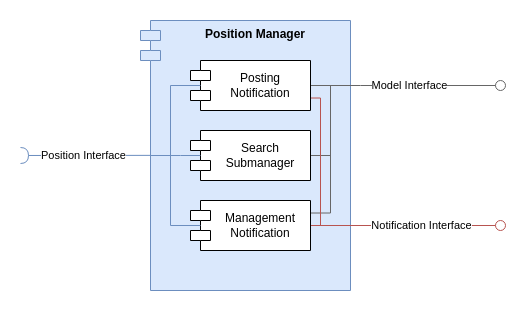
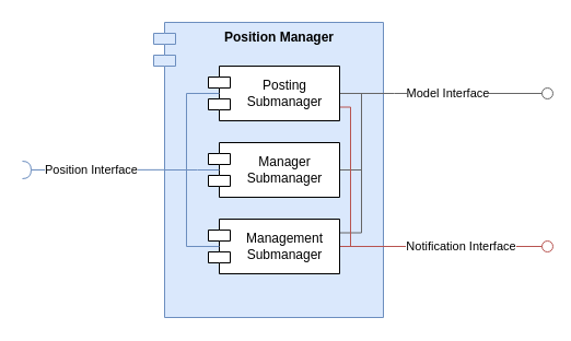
- <mxCell id="12" value="Posting&lt;div&gt;Notification&lt;/div&gt;" style="shape=module;align=left;spacingLeft=20;align=center;verticalAlign=middle;whiteSpace=wrap;html=1;" vertex="1" parent="1"><mxGeometry x="190" y="60" width="120" height="50" as="geometry" /></mxCell>
+ <mxCell id="12" value="Posting&lt;div&gt;Submanager&lt;/div&gt;" style="shape=module;align=left;spacingLeft=20;align=center;verticalAlign=middle;whiteSpace=wrap;html=1;" vertex="1" parent="1"><mxGeometry x="190" y="60" width="120" height="50" as="geometry" /></mxCell>
- <mxCell id="9" value="Search&lt;div&gt;Submanager&lt;/div&gt;" style="shape=module;align=left;spacingLeft=20;align=center;verticalAlign=middle;whiteSpace=wrap;html=1;" vertex="1" parent="1"><mxGeometry x="190" y="130" width="120" height="50" as="geometry" /></mxCell>
+ <mxCell id="9" value="Manager&lt;div&gt;Submanager&lt;/div&gt;" style="shape=module;align=left;spacingLeft=20;align=center;verticalAlign=middle;whiteSpace=wrap;html=1;" vertex="1" parent="1"><mxGeometry x="190" y="130" width="120" height="50" as="geometry" /></mxCell>
- <mxCell id="7" value="Management&lt;div&gt;Notification&lt;/div&gt;" style="shape=module;align=left;spacingLeft=20;align=center;verticalAlign=middle;whiteSpace=wrap;html=1;" vertex="1" parent="1"><mxGeometry x="190" y="200" width="120" height="50" as="geometry" /></mxCell>
+ <mxCell id="7" value="Management&lt;div&gt;Submanager&lt;/div&gt;" style="shape=module;align=left;spacingLeft=20;align=center;verticalAlign=middle;whiteSpace=wrap;html=1;" vertex="1" parent="1"><mxGeometry x="190" y="200" width="120" height="50" as="geometry" /></mxCell>
